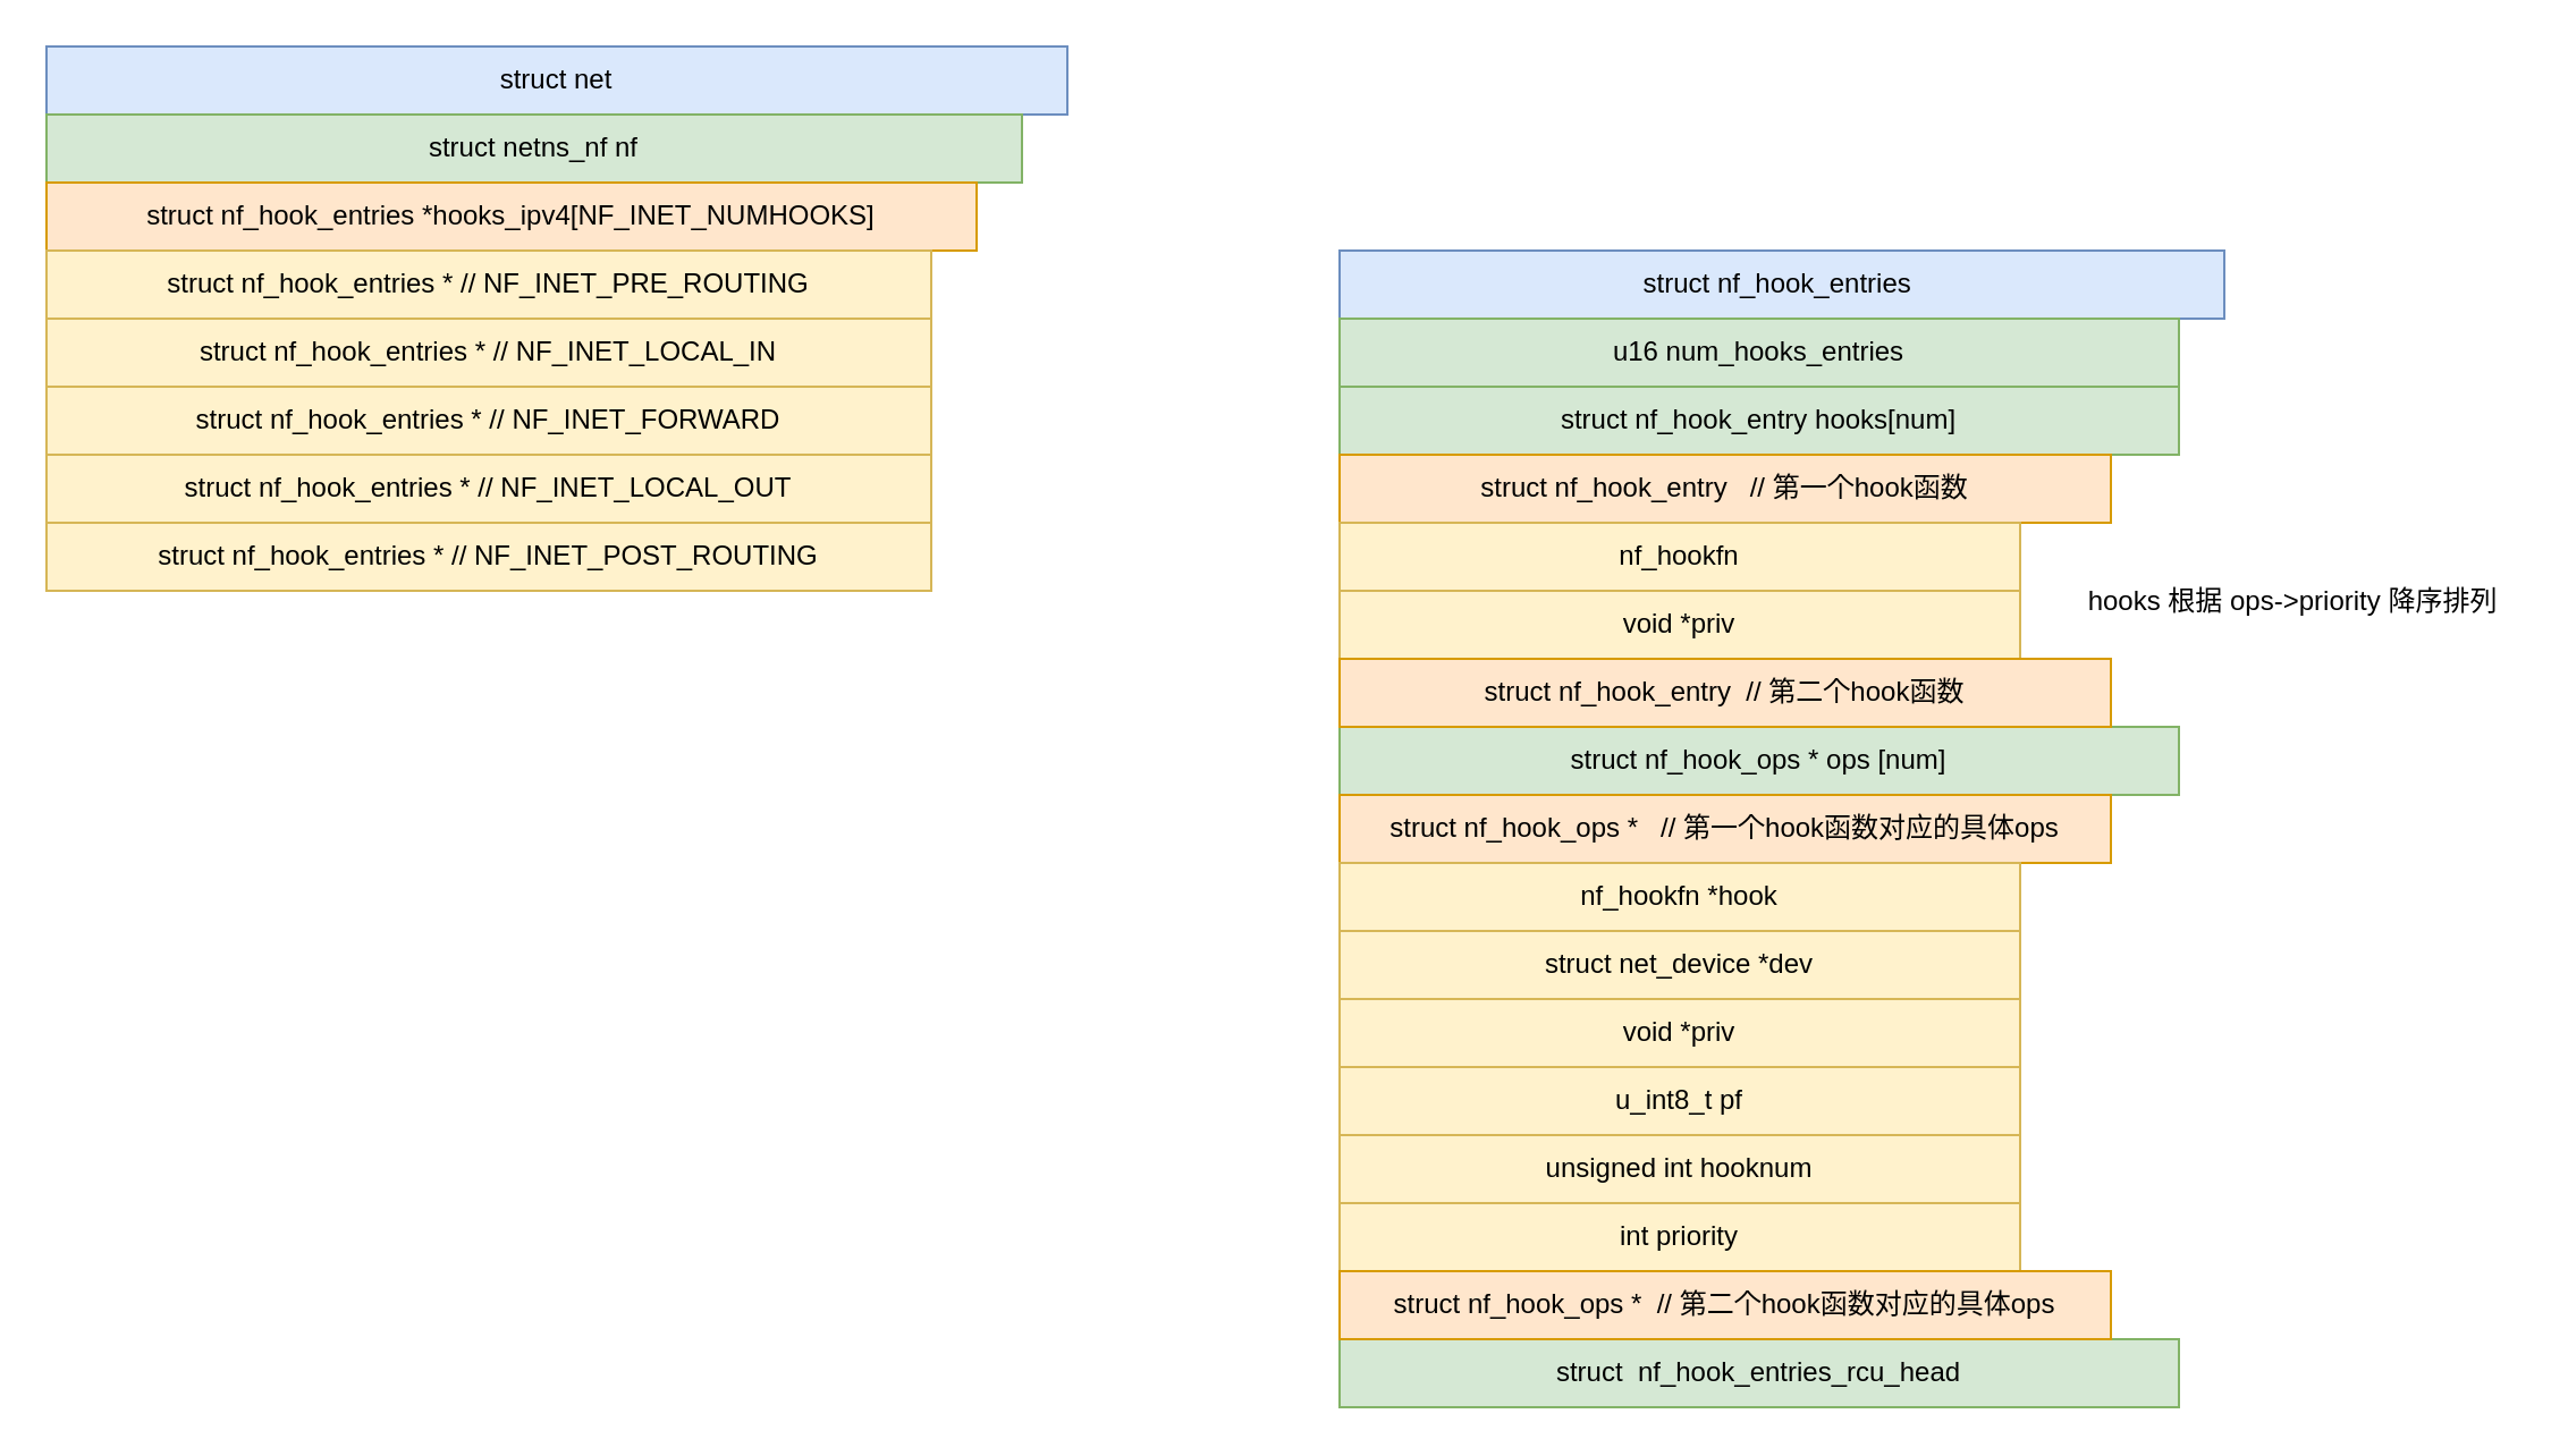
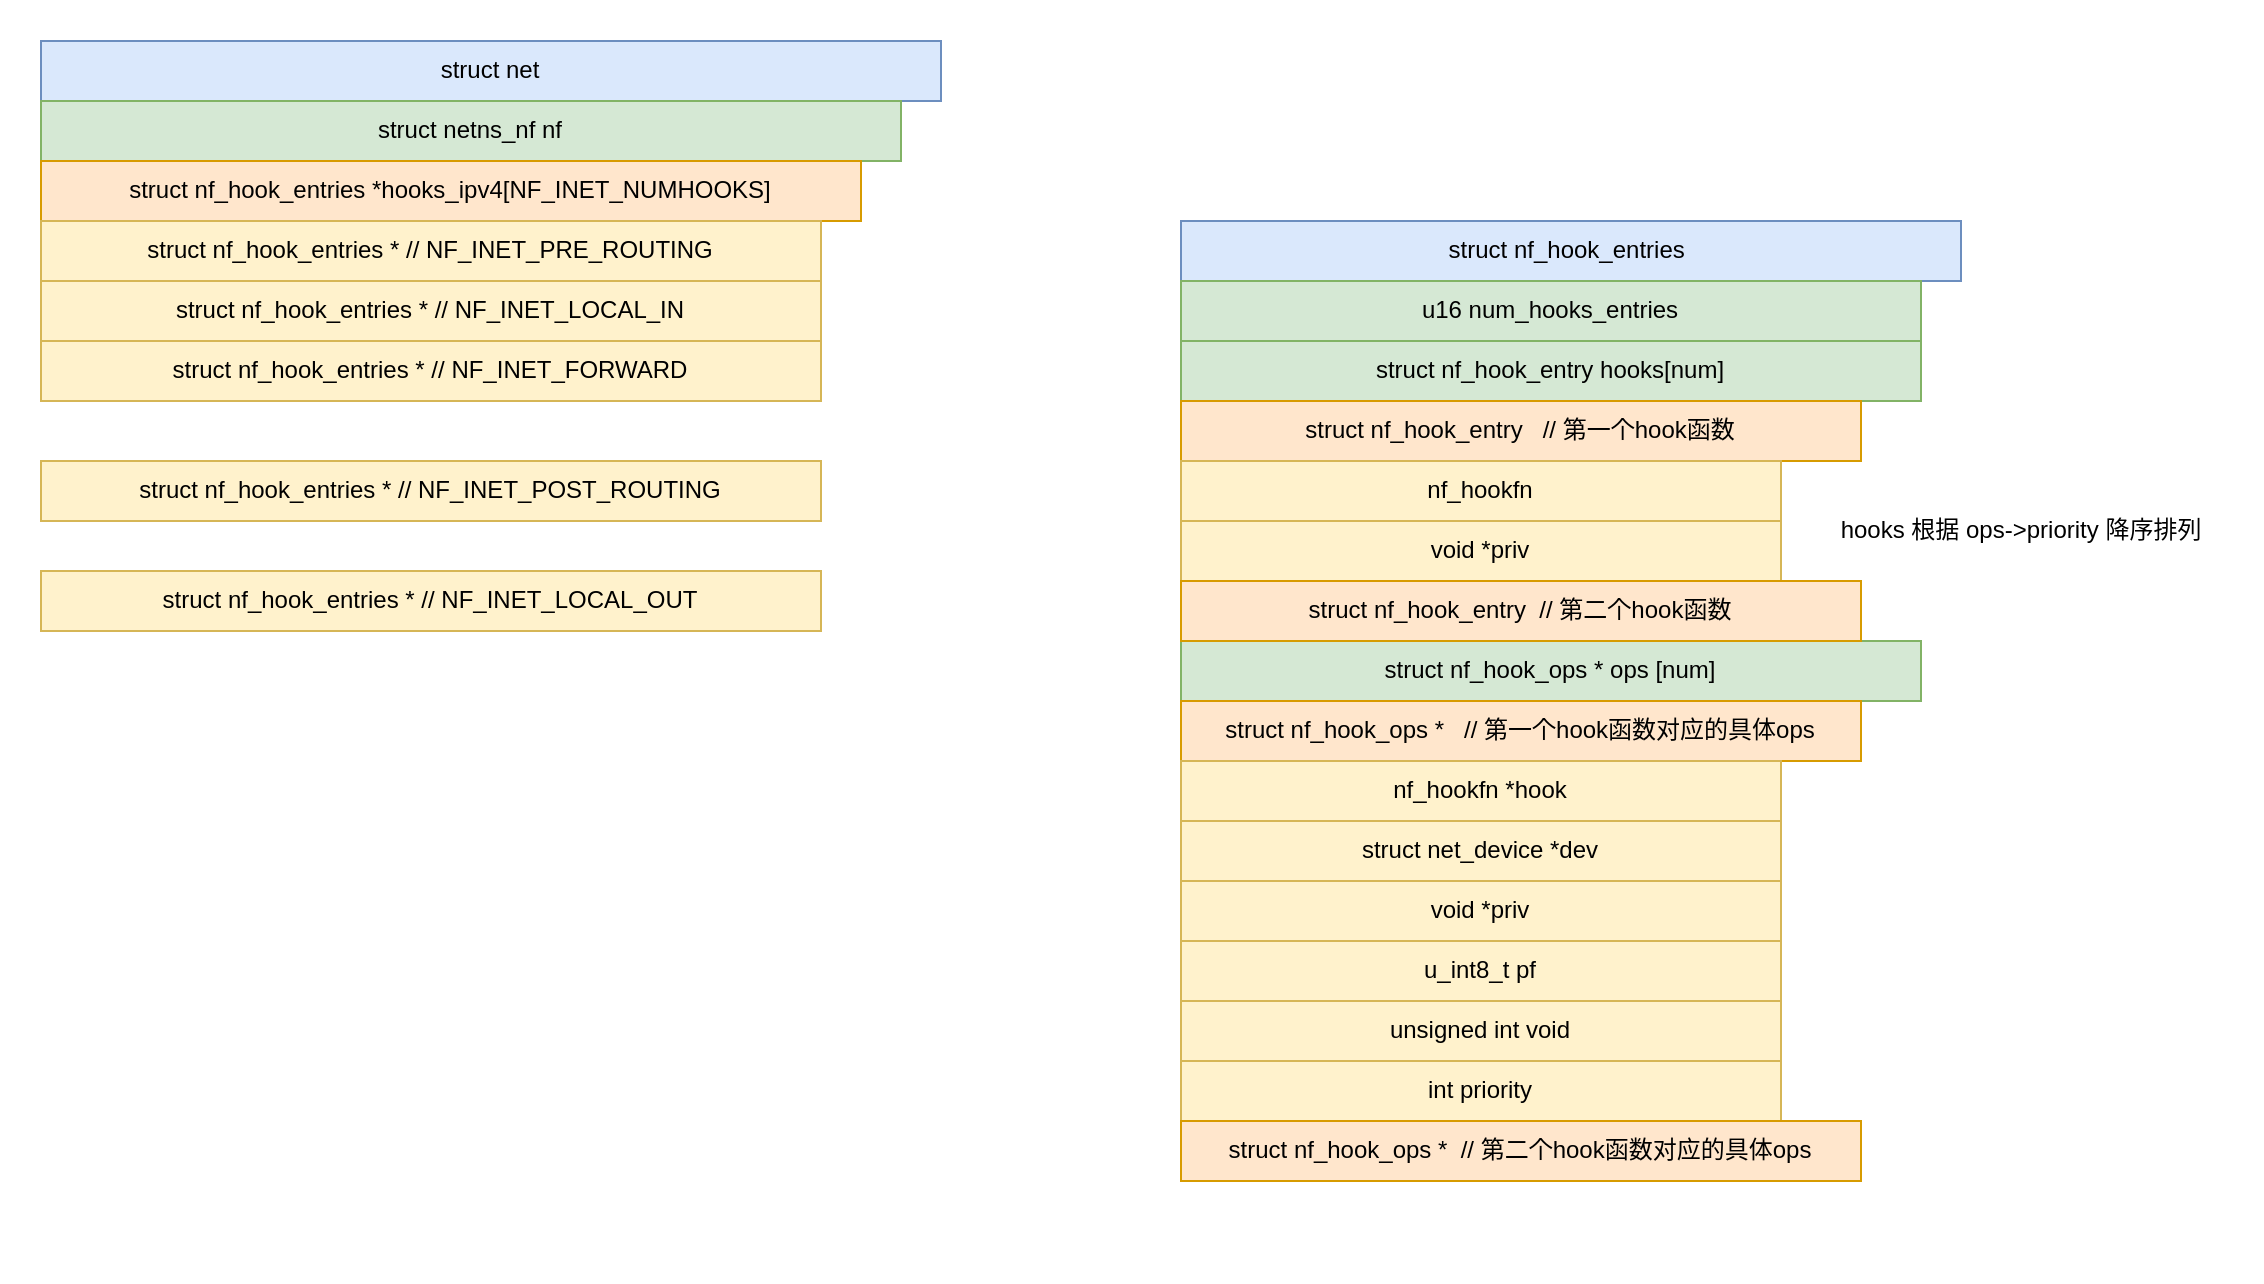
- <mxCell id="8" value="struct nf_hook_entries * // NF_INET_LOCAL_OUT" style="rounded=0;whiteSpace=wrap;html=1;fillColor=#fff2cc;strokeColor=#d6b656;" vertex="1" parent="1"><mxGeometry x="20" y="200" width="390" height="30" as="geometry" /></mxCell>
+ <mxCell id="8" value="struct nf_hook_entries * // NF_INET_LOCAL_OUT" style="rounded=0;whiteSpace=wrap;html=1;fillColor=#fff2cc;strokeColor=#d6b656;" vertex="1" parent="1"><mxGeometry x="20" y="285" width="390" height="30" as="geometry" /></mxCell>
- <mxCell id="23" value="unsigned int hooknum" style="rounded=0;whiteSpace=wrap;html=1;fillColor=#fff2cc;strokeColor=#d6b656;" vertex="1" parent="1"><mxGeometry x="590" y="500" width="300" height="30" as="geometry" /></mxCell>
+ <mxCell id="23" value="unsigned int void" style="rounded=0;whiteSpace=wrap;html=1;fillColor=#fff2cc;strokeColor=#d6b656;" vertex="1" parent="1"><mxGeometry x="590" y="500" width="300" height="30" as="geometry" /></mxCell>
- <mxCell id="13" value="struct&amp;nbsp; nf_hook_entries_rcu_head" style="rounded=0;whiteSpace=wrap;html=1;fillColor=#d5e8d4;strokeColor=#82b366;" vertex="1" parent="1"><mxGeometry x="590" y="590" width="370" height="30" as="geometry" /></mxCell>
